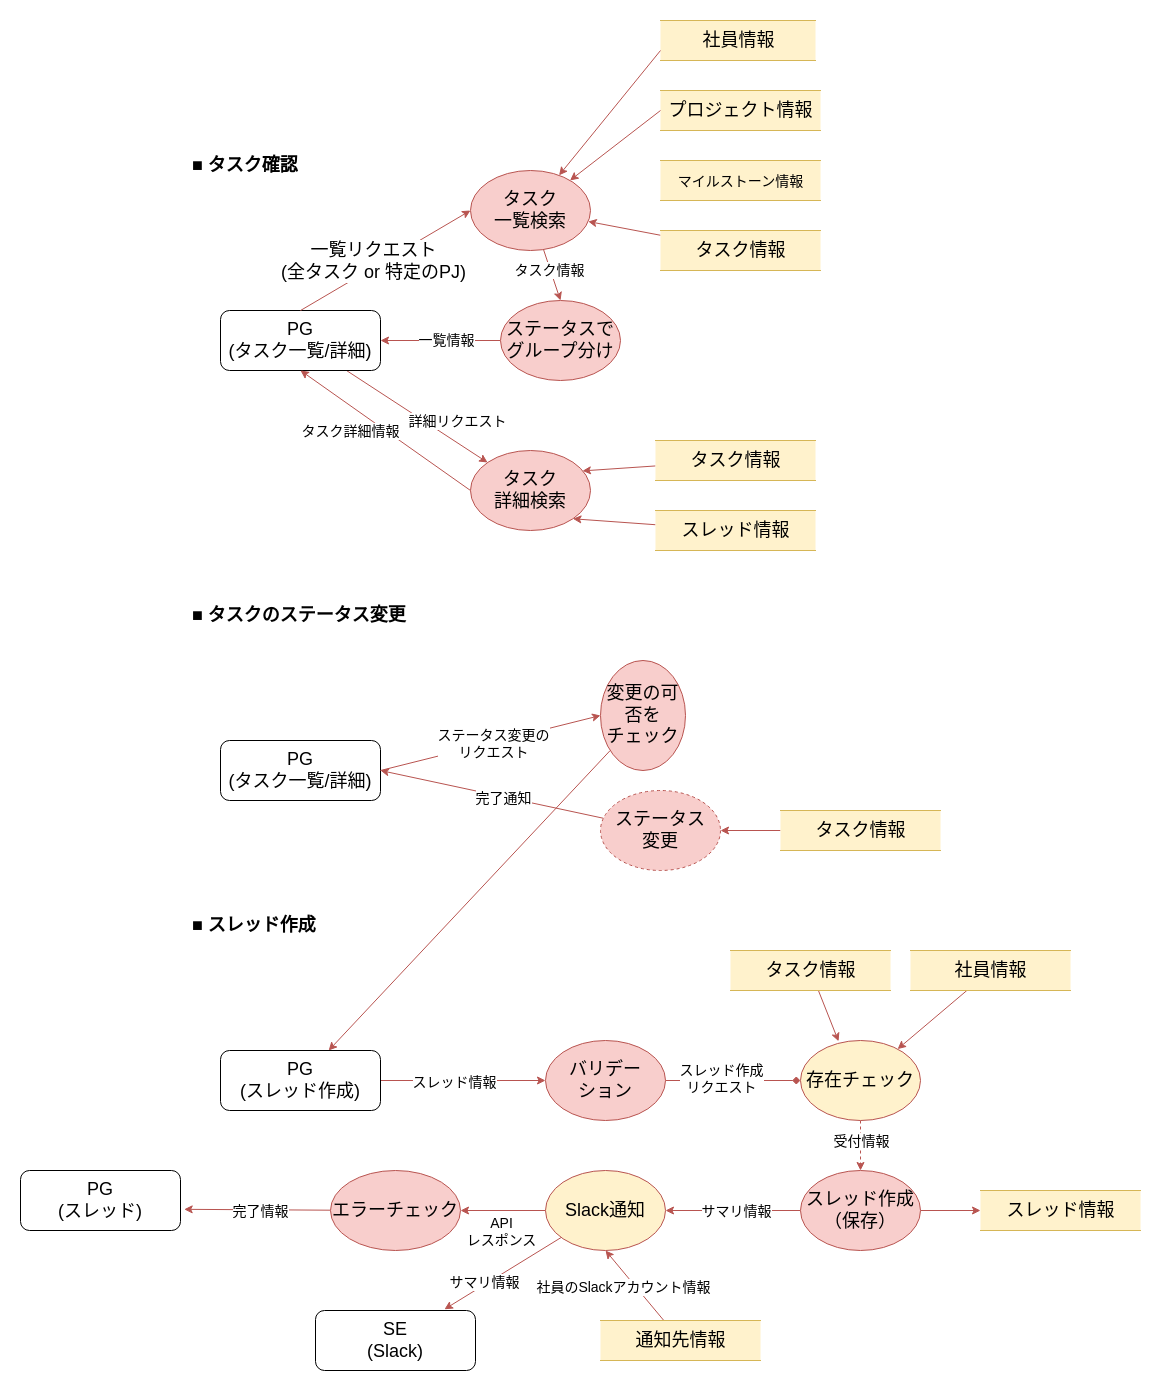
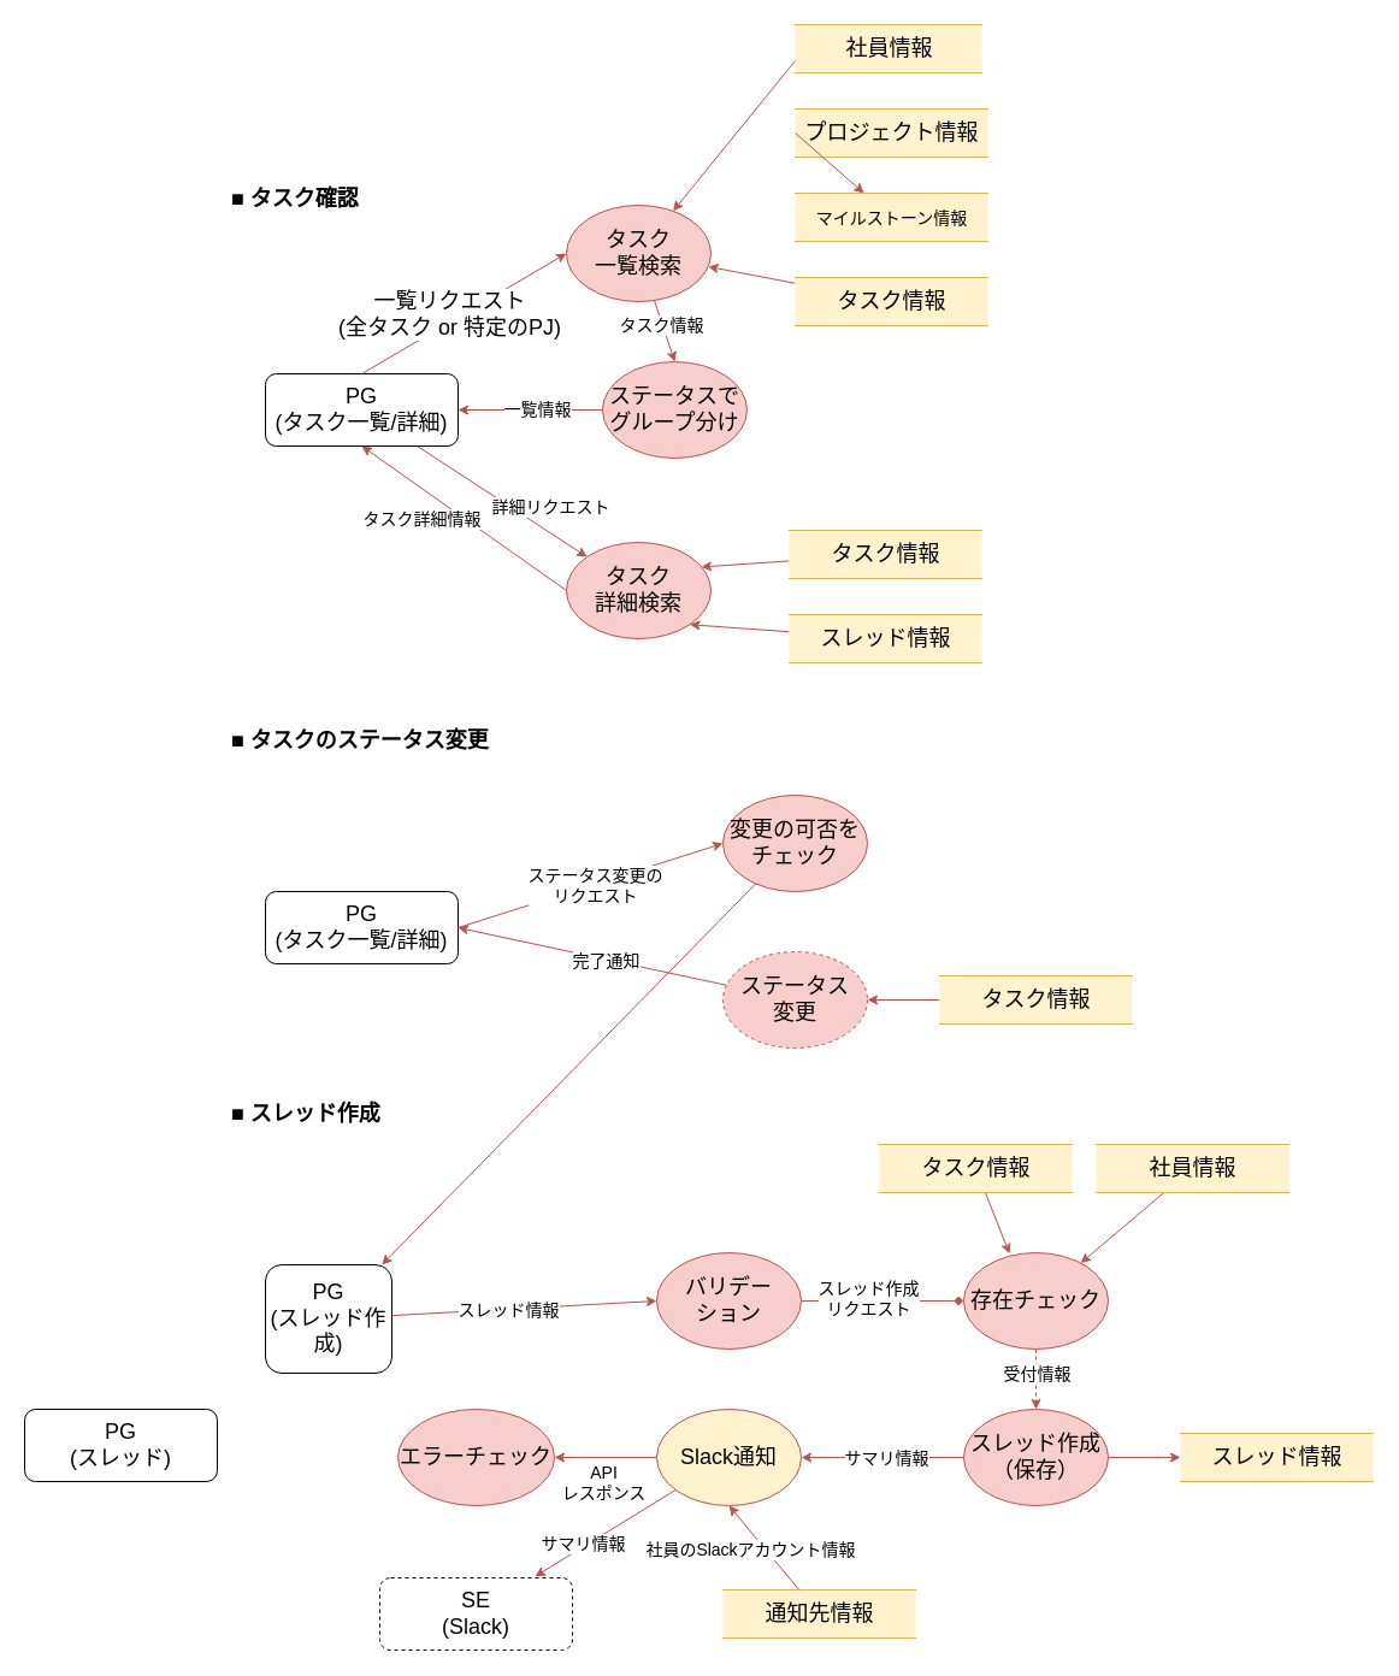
- <mxCell id="14" value="" style="endArrow=classic;html=1;fontSize=18;fillColor=#f8cecc;strokeColor=#b85450;exitX=0;exitY=0.5;exitDx=0;exitDy=0;" parent="1" source="12" target="10" edge="1"><mxGeometry width="50" height="50" relative="1" as="geometry"><mxPoint x="687.4" y="210" as="sourcePoint" /><mxPoint x="630.003" y="275.399" as="targetPoint" /></mxGeometry></mxCell>
+ <mxCell id="14" value="" style="endArrow=classic;html=1;fontSize=18;fillColor=#f8cecc;strokeColor=#b85450;exitX=0;exitY=0.5;exitDx=0;exitDy=0;" parent="1" source="12" target="15" edge="1"><mxGeometry width="50" height="50" relative="1" as="geometry"><mxPoint x="687.4" y="210" as="sourcePoint" /><mxPoint x="630.003" y="275.399" as="targetPoint" /></mxGeometry></mxCell>
- <mxCell id="31" value="変更の可否を&lt;br&gt;チェック" style="ellipse;whiteSpace=wrap;html=1;fontSize=18;fillColor=#f8cecc;strokeColor=#b85450;" vertex="1" parent="1"><mxGeometry x="600" y="660" width="85" height="110" as="geometry" /></mxCell>
+ <mxCell id="31" value="変更の可否を&lt;br&gt;チェック" style="ellipse;whiteSpace=wrap;html=1;fontSize=18;fillColor=#f8cecc;strokeColor=#b85450;" vertex="1" parent="1"><mxGeometry x="600" y="660" width="120" height="80" as="geometry" /></mxCell>
- <mxCell id="42" value="PG&lt;br&gt;(スレッド作成)" style="rounded=1;whiteSpace=wrap;html=1;fontSize=18;" vertex="1" parent="1"><mxGeometry x="220" y="1050" width="160" height="60" as="geometry" /></mxCell>
+ <mxCell id="42" value="PG&lt;br&gt;(スレッド作成)" style="rounded=1;whiteSpace=wrap;html=1;fontSize=18;" vertex="1" parent="1"><mxGeometry x="220" y="1050" width="105" height="90" as="geometry" /></mxCell>
- <mxCell id="48" value="存在チェック" style="ellipse;whiteSpace=wrap;html=1;fontSize=18;fillColor=#fff2cc;strokeColor=#b85450;" vertex="1" parent="1"><mxGeometry x="800" y="1040" width="120" height="80" as="geometry" /></mxCell>
+ <mxCell id="48" value="存在チェック" style="ellipse;whiteSpace=wrap;html=1;fontSize=18;fillColor=#f8cecc;strokeColor=#b85450;" vertex="1" parent="1"><mxGeometry x="800" y="1040" width="120" height="80" as="geometry" /></mxCell>
- <mxCell id="66" style="edgeStyle=none;html=1;entryX=1.023;entryY=0.647;entryDx=0;entryDy=0;fontSize=14;fillColor=#f8cecc;strokeColor=#b85450;entryPerimeter=0;" edge="1" parent="1" source="68" target="69"><mxGeometry relative="1" as="geometry" /></mxCell>
- <mxCell id="67" value="完了情報" style="edgeLabel;html=1;align=center;verticalAlign=middle;resizable=0;points=[];fontSize=14;" vertex="1" connectable="0" parent="66"><mxGeometry x="-0.294" y="1" relative="1" as="geometry"><mxPoint x="-18" as="offset" /></mxGeometry></mxCell>
- <mxCell id="70" value="SE&lt;br&gt;(Slack)" style="rounded=1;whiteSpace=wrap;html=1;fontSize=18;" vertex="1" parent="1"><mxGeometry x="315" y="1310" width="160" height="60" as="geometry" /></mxCell>
+ <mxCell id="70" value="SE&lt;br&gt;(Slack)" style="rounded=1;whiteSpace=wrap;html=1;fontSize=18;dashed=1;" vertex="1" parent="1"><mxGeometry x="315" y="1310" width="160" height="60" as="geometry" /></mxCell>
